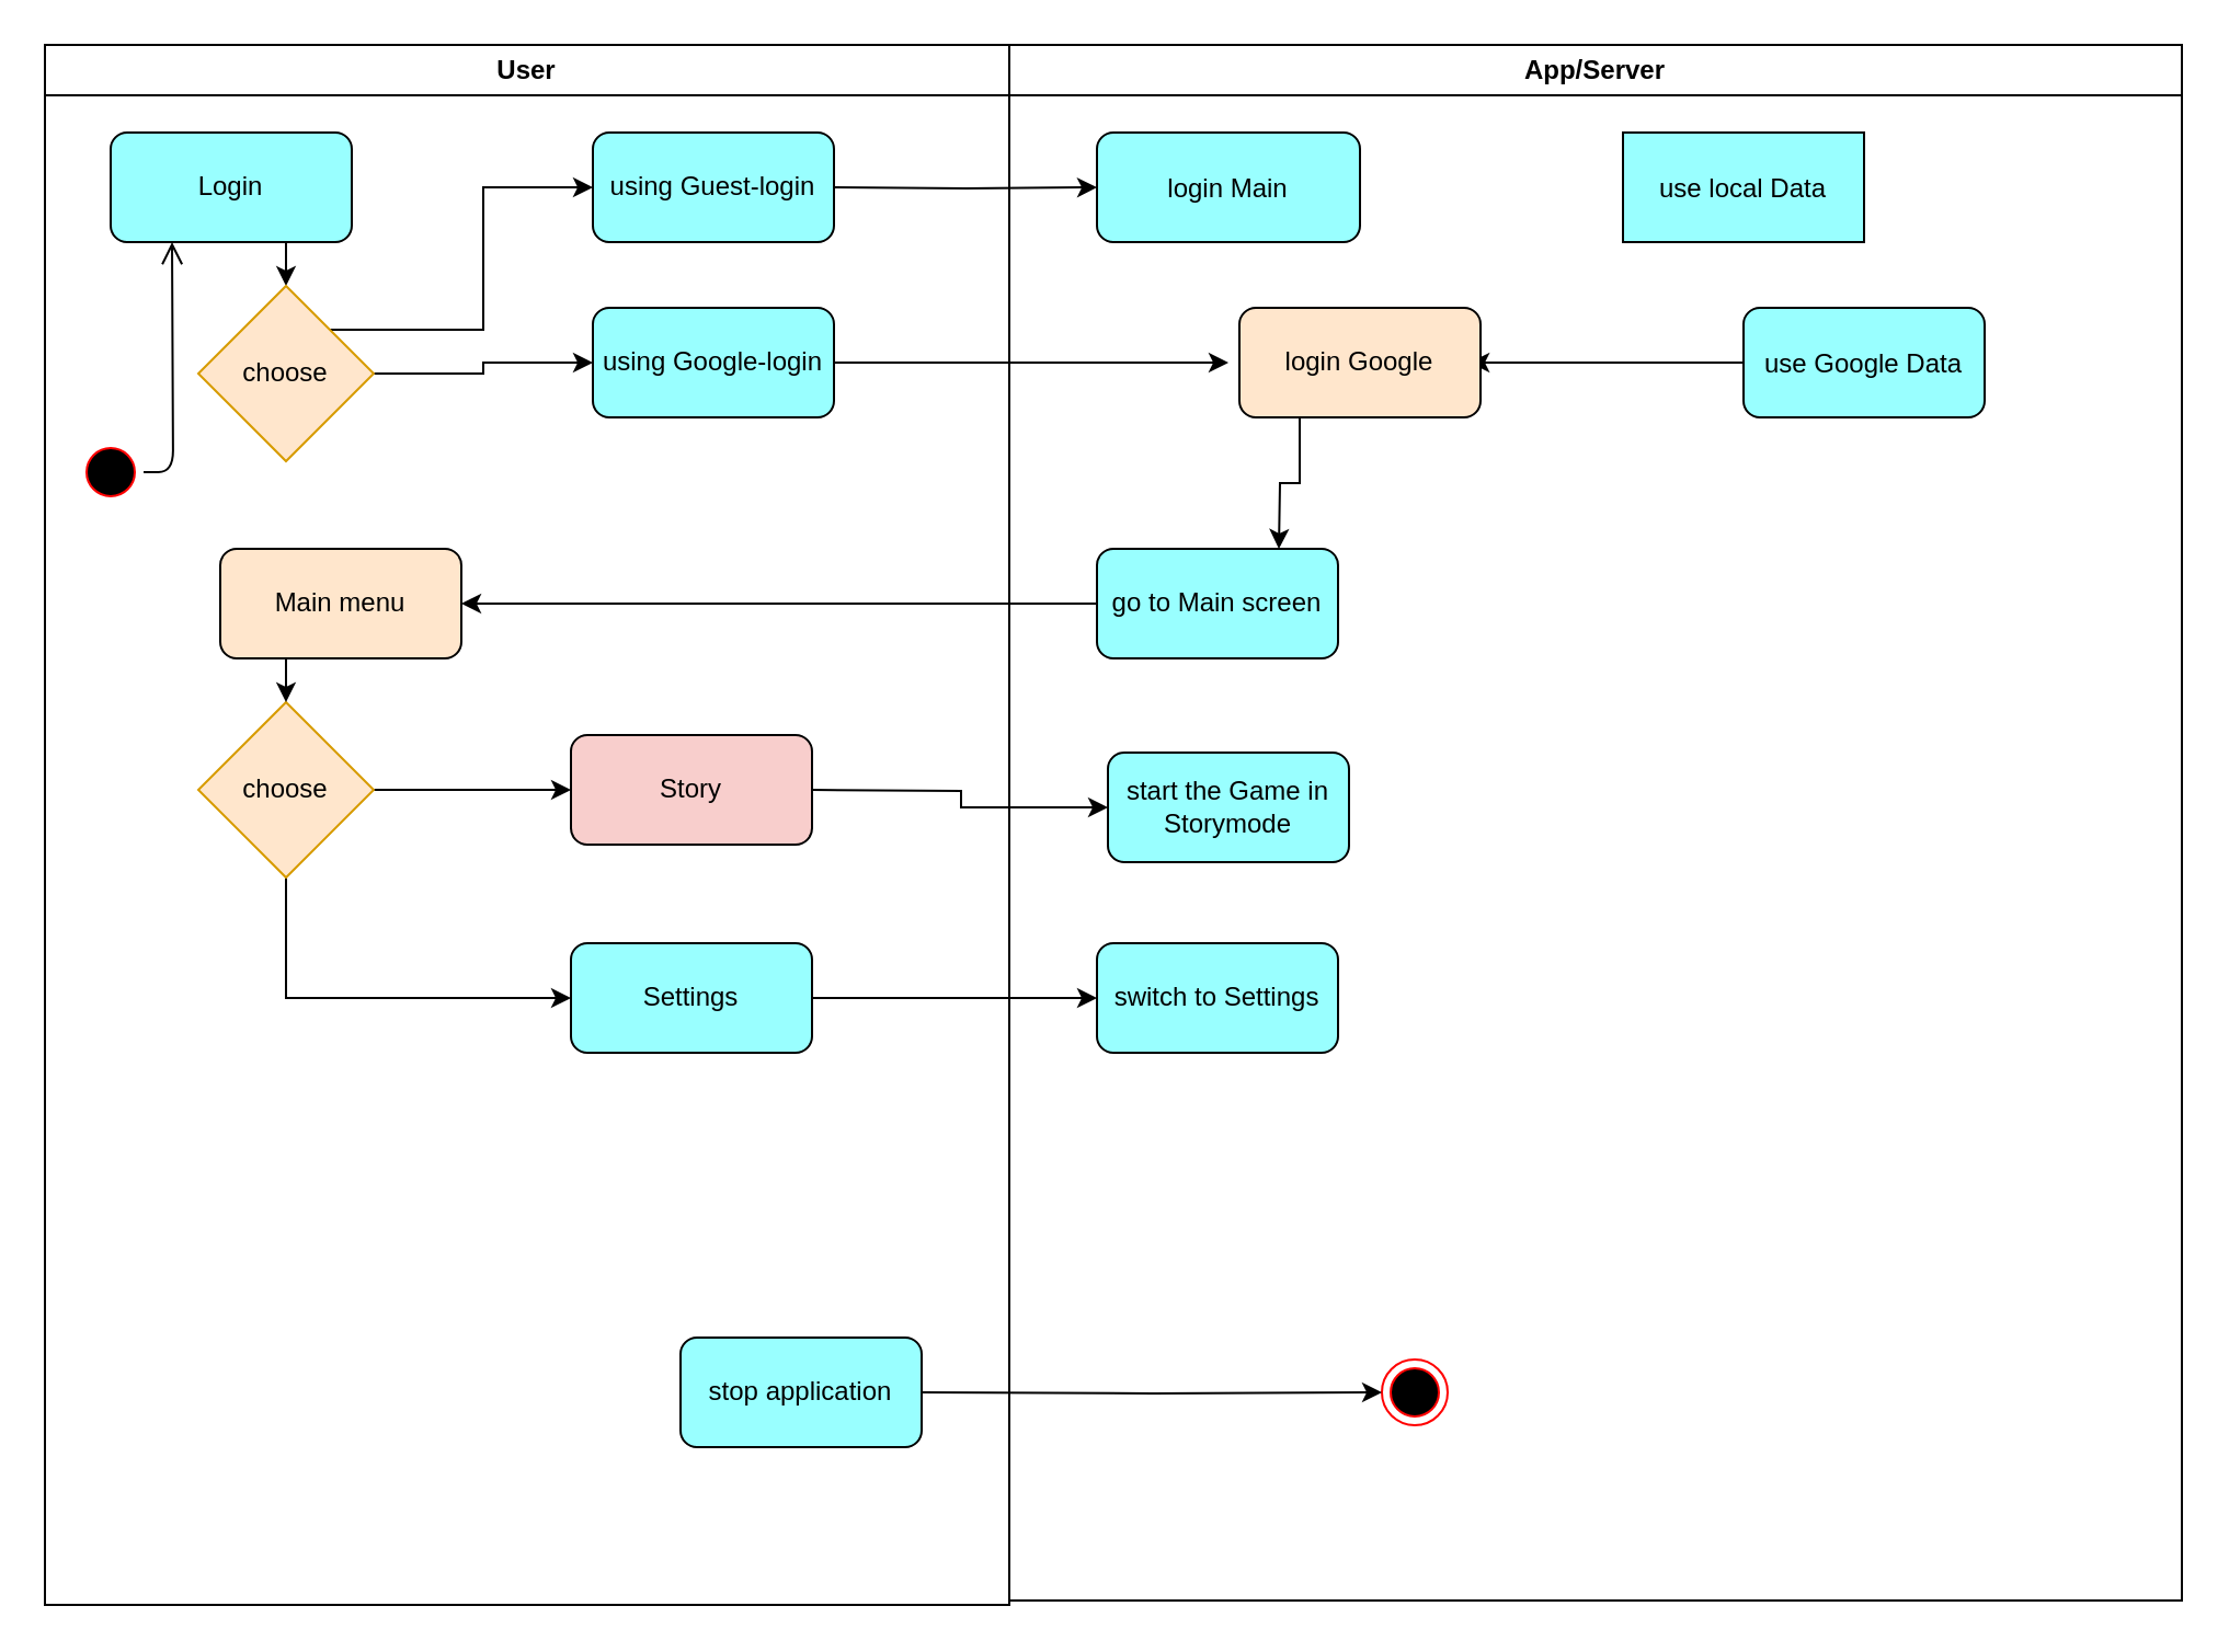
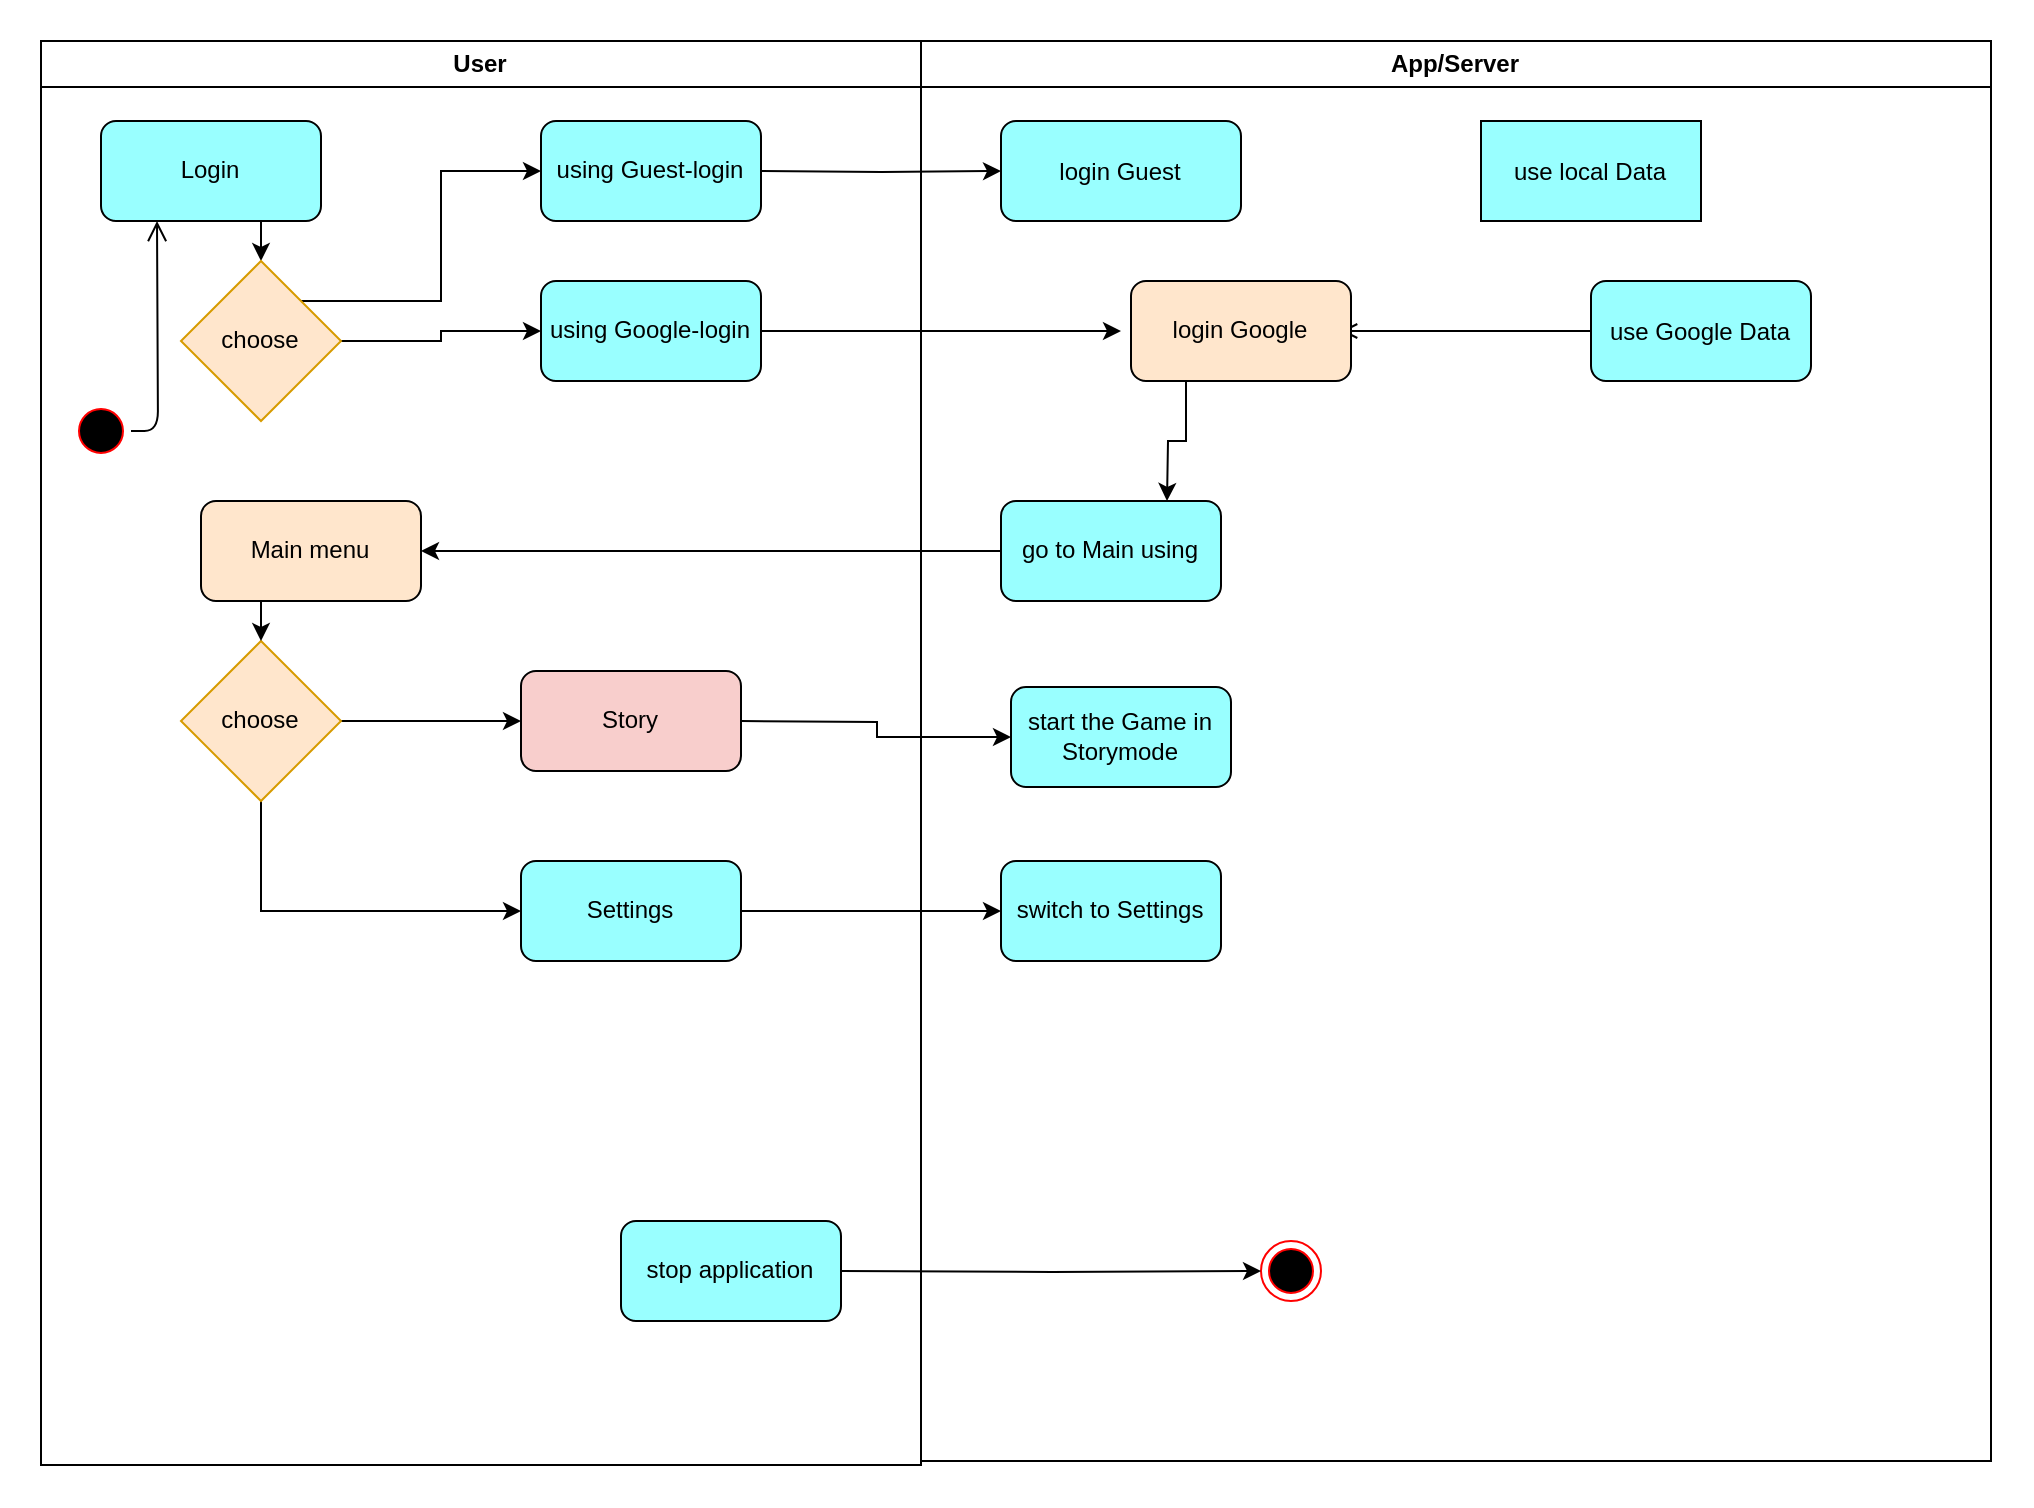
- <mxCell id="21" value="login Main" style="fillColor=#99FFFF;strokeColor=#000000;rounded=1;" parent="20" vertex="1"><mxGeometry x="40" y="40" width="120" height="50" as="geometry" /></mxCell>
+ <mxCell id="21" value="login Guest" style="fillColor=#99FFFF;strokeColor=#000000;rounded=1;" parent="20" vertex="1"><mxGeometry x="40" y="40" width="120" height="50" as="geometry" /></mxCell>
- <mxCell id="23" style="edgeStyle=orthogonalEdgeStyle;rounded=0;orthogonalLoop=1;jettySize=auto;html=1;exitX=0;exitY=0.5;exitDx=0;exitDy=0;entryX=0.955;entryY=0.5;entryDx=0;entryDy=0;entryPerimeter=0;" parent="20" source="24" target="30" edge="1"><mxGeometry relative="1" as="geometry"><mxPoint x="220" y="145" as="targetPoint" /></mxGeometry></mxCell>
+ <mxCell id="23" style="edgeStyle=orthogonalEdgeStyle;rounded=0;orthogonalLoop=1;jettySize=auto;html=1;exitX=0;exitY=0.5;exitDx=0;exitDy=0;entryX=0.955;entryY=0.5;entryDx=0;entryDy=0;entryPerimeter=0;endArrow=open;" parent="20" source="24" target="30" edge="1"><mxGeometry relative="1" as="geometry"><mxPoint x="220" y="145" as="targetPoint" /></mxGeometry></mxCell>
- <mxCell id="29" value="go to Main screen" style="rounded=1;whiteSpace=wrap;html=1;fillColor=#99FFFF;" vertex="1" parent="20"><mxGeometry x="40" y="230" width="110" height="50" as="geometry" /></mxCell>
+ <mxCell id="29" value="go to Main using" style="rounded=1;whiteSpace=wrap;html=1;fillColor=#99FFFF;" vertex="1" parent="20"><mxGeometry x="40" y="230" width="110" height="50" as="geometry" /></mxCell>
